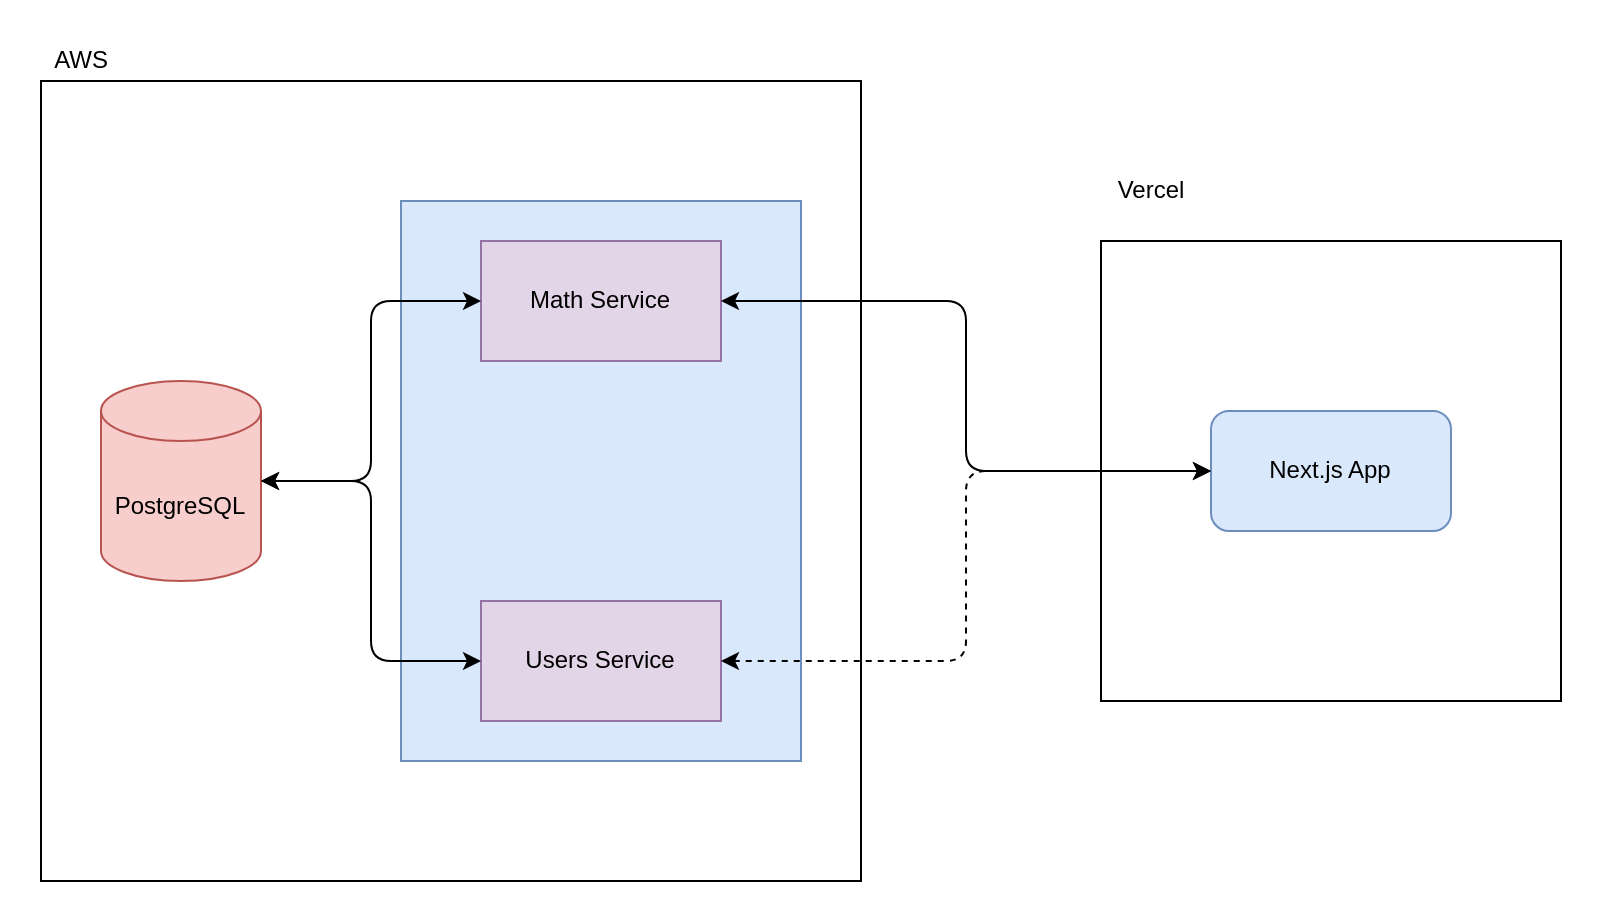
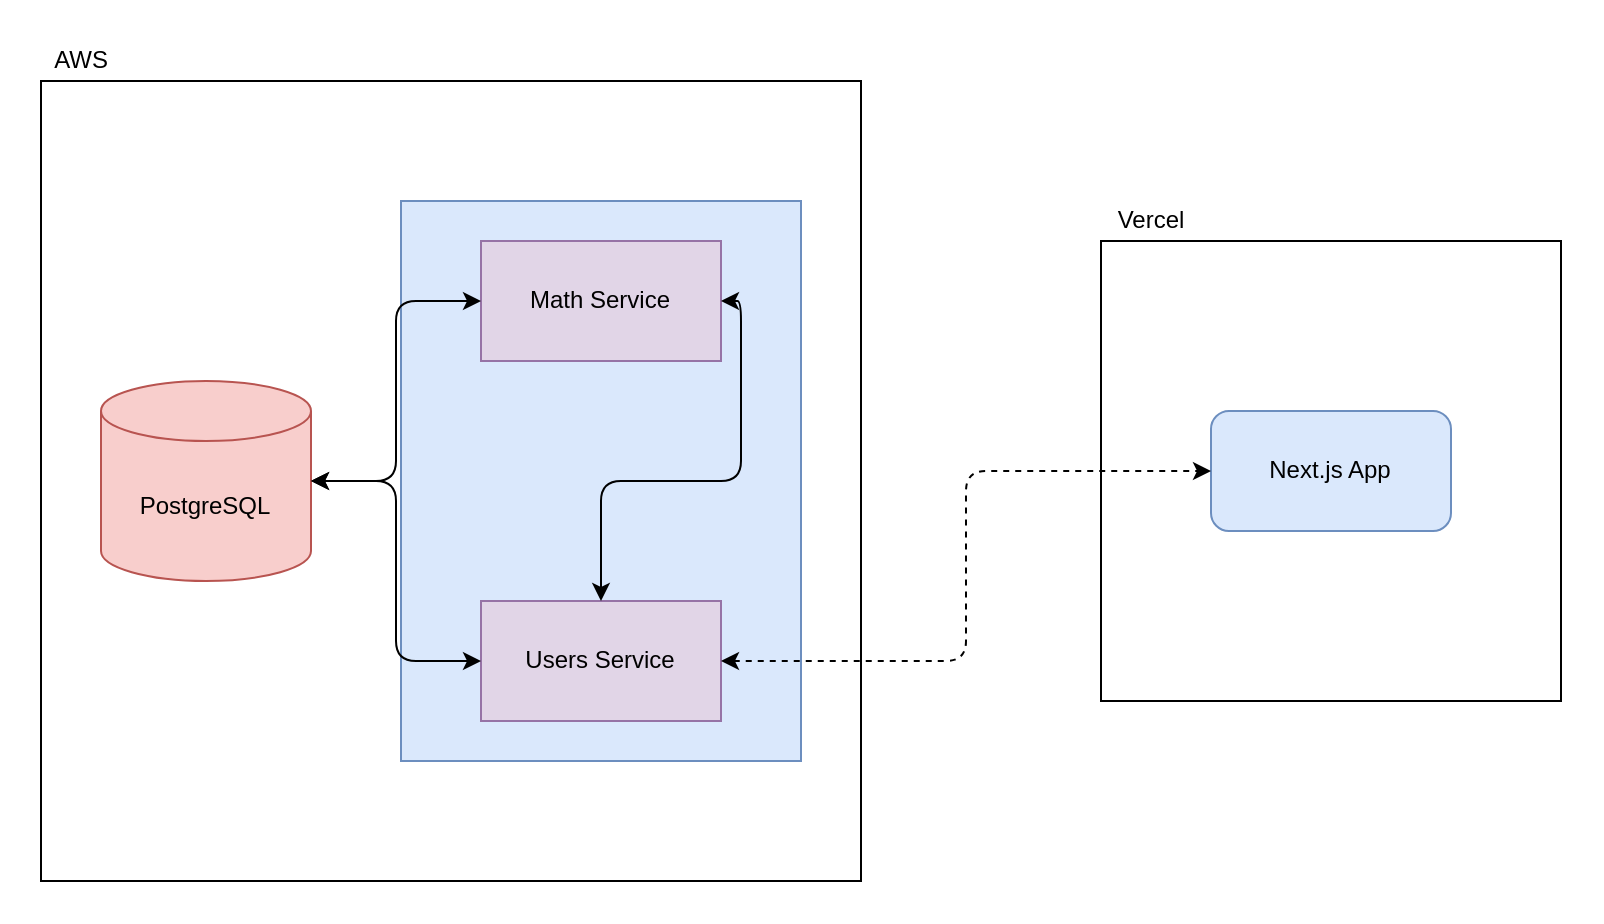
- <mxCell id="9" value="Vercel" style="text;html=1;align=center;verticalAlign=middle;resizable=0;points=[];autosize=1;strokeColor=none;" parent="1" vertex="1"><mxGeometry x="550" y="85" width="50" height="20" as="geometry" /></mxCell>
+ <mxCell id="9" value="Vercel" style="text;html=1;align=center;verticalAlign=middle;resizable=0;points=[];autosize=1;strokeColor=none;" parent="1" vertex="1"><mxGeometry x="550" y="100" width="50" height="20" as="geometry" /></mxCell>
- <mxCell id="10" value="" style="endArrow=classic;startArrow=classic;html=1;entryX=0;entryY=0.5;entryDx=0;entryDy=0;exitX=1;exitY=0.5;exitDx=0;exitDy=0;edgeStyle=orthogonalEdgeStyle;" parent="1" source="7" target="5" edge="1"><mxGeometry width="50" height="50" relative="1" as="geometry"><mxPoint x="560" y="310" as="sourcePoint" /><mxPoint x="750" y="230" as="targetPoint" /></mxGeometry></mxCell>
+ <mxCell id="10" value="" style="endArrow=classic;startArrow=classic;html=1;exitX=1;exitY=0.5;exitDx=0;exitDy=0;edgeStyle=orthogonalEdgeStyle;" parent="1" source="7" target="6" edge="1"><mxGeometry width="50" height="50" relative="1" as="geometry"><mxPoint x="560" y="310" as="sourcePoint" /><mxPoint x="750" y="230" as="targetPoint" /></mxGeometry></mxCell>
- <mxCell id="12" value="PostgreSQL" style="shape=cylinder3;whiteSpace=wrap;html=1;boundedLbl=1;backgroundOutline=1;size=15;fillColor=#f8cecc;strokeColor=#b85450;" parent="1" vertex="1"><mxGeometry x="50" y="190" width="80" height="100" as="geometry" /></mxCell>
+ <mxCell id="12" value="PostgreSQL" style="shape=cylinder3;whiteSpace=wrap;html=1;boundedLbl=1;backgroundOutline=1;size=15;fillColor=#f8cecc;strokeColor=#b85450;" parent="1" vertex="1"><mxGeometry x="50" y="190" width="105" height="100" as="geometry" /></mxCell>
